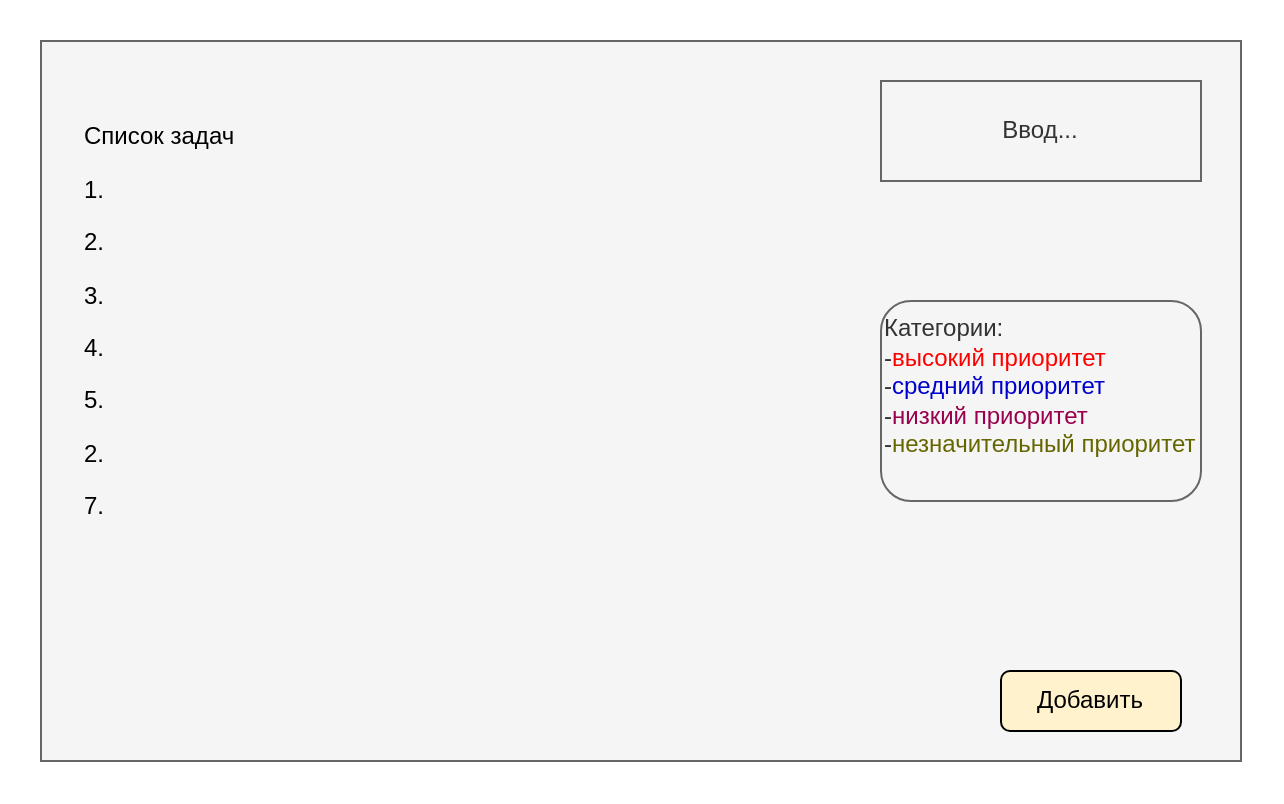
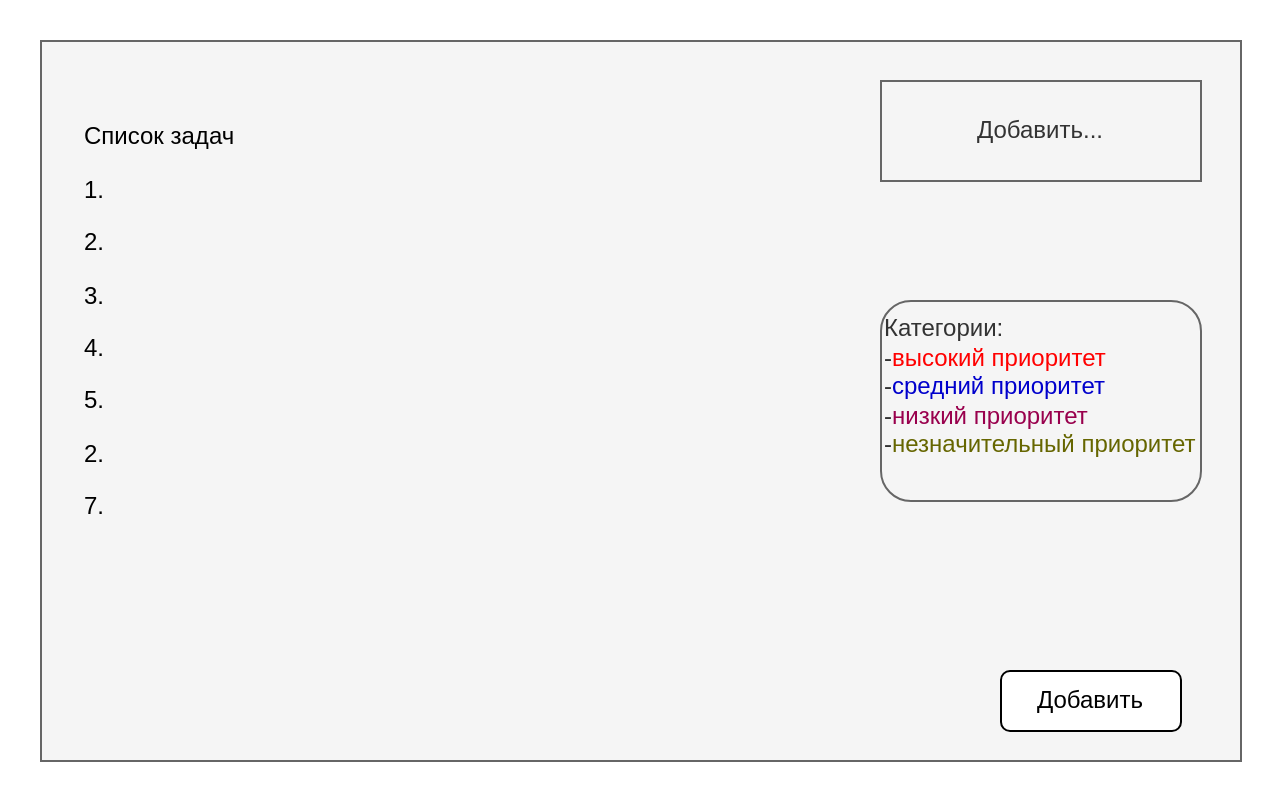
- <mxCell id="6" value="&lt;div&gt;Ввод...&lt;/div&gt;" style="rounded=0;whiteSpace=wrap;html=1;fillColor=#f5f5f5;fontColor=#333333;strokeColor=#666666;" vertex="1" parent="1"><mxGeometry x="440" y="40" width="160" height="50" as="geometry" /></mxCell>
+ <mxCell id="6" value="&lt;div&gt;Добавить...&lt;/div&gt;" style="rounded=0;whiteSpace=wrap;html=1;fillColor=#f5f5f5;fontColor=#333333;strokeColor=#666666;" vertex="1" parent="1"><mxGeometry x="440" y="40" width="160" height="50" as="geometry" /></mxCell>
- <mxCell id="4" value="Добавить" style="rounded=1;whiteSpace=wrap;html=1;fillColor=#fff2cc;" vertex="1" parent="1"><mxGeometry x="500" y="335" width="90" height="30" as="geometry" /></mxCell>
+ <mxCell id="4" value="Добавить" style="rounded=1;whiteSpace=wrap;html=1;" vertex="1" parent="1"><mxGeometry x="500" y="335" width="90" height="30" as="geometry" /></mxCell>
